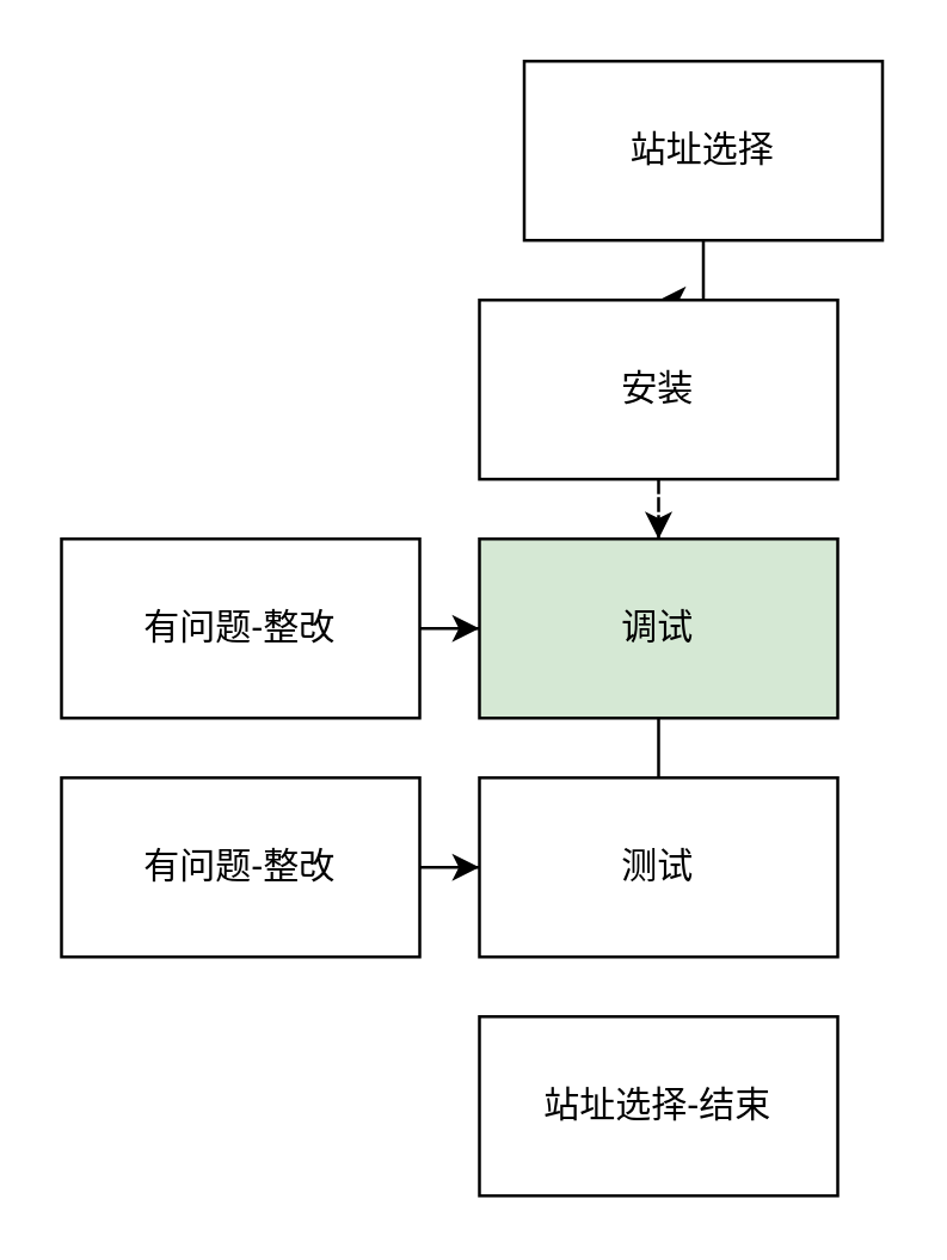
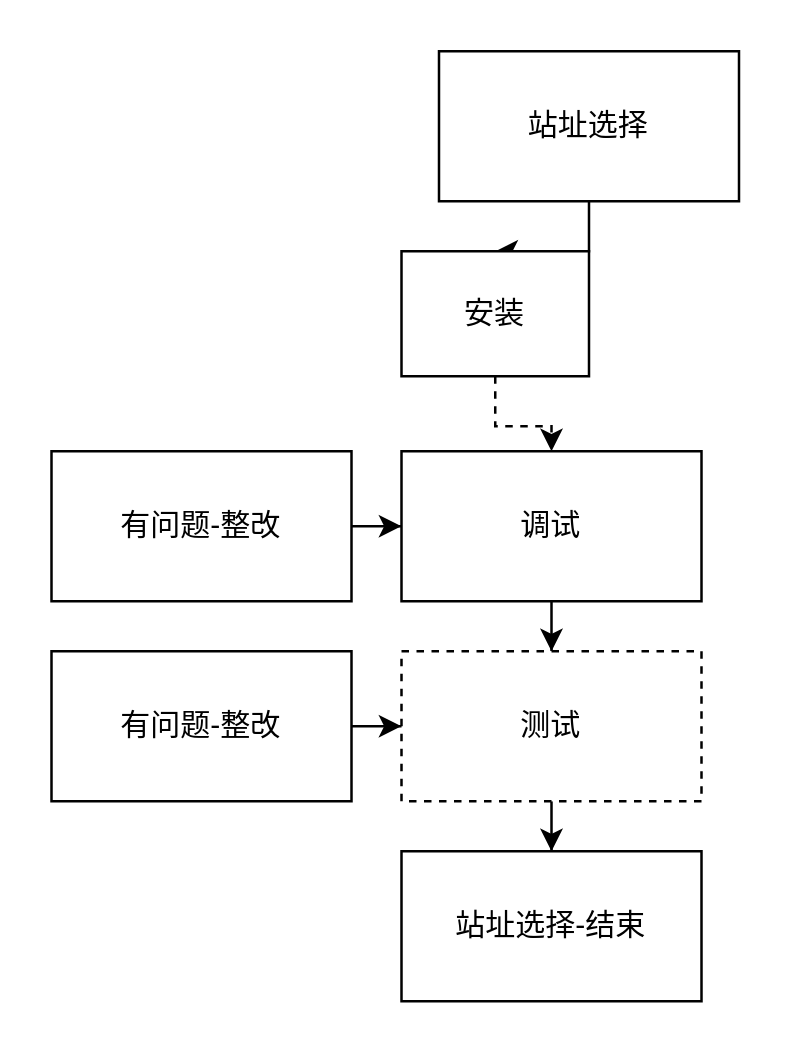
- <mxCell id="5" value="安装" style="rounded=0;html=1;whiteSpace=wrap;labelBorderColor=none;" vertex="1" parent="1"><mxGeometry x="160" y="100" width="120" height="60" as="geometry" /></mxCell>
+ <mxCell id="5" value="安装" style="rounded=0;html=1;whiteSpace=wrap;labelBorderColor=none;" vertex="1" parent="1"><mxGeometry x="160" y="100" width="75" height="50" as="geometry" /></mxCell>
- <mxCell id="7" value="调试" style="rounded=0;html=1;whiteSpace=wrap;labelBorderColor=none;fillColor=#d5e8d4;" vertex="1" parent="1"><mxGeometry x="160" y="180" width="120" height="60" as="geometry" /></mxCell>
+ <mxCell id="7" value="调试" style="rounded=0;html=1;whiteSpace=wrap;labelBorderColor=none;" vertex="1" parent="1"><mxGeometry x="160" y="180" width="120" height="60" as="geometry" /></mxCell>
- <mxCell id="6" value="" style="edgeStyle=orthogonalEdgeStyle;rounded=0;orthogonalLoop=1;jettySize=auto;entryX=0.5;entryY=0;entryDx=0;entryDy=0;fontFamily=Helvetica;fontSize=12;fontColor=default;html=1;labelBorderColor=none;endArrow=none;" edge="1" parent="1" source="7" target="9"><mxGeometry relative="1" as="geometry" /></mxCell>
+ <mxCell id="6" value="" style="edgeStyle=orthogonalEdgeStyle;rounded=0;orthogonalLoop=1;jettySize=auto;entryX=0.5;entryY=0;entryDx=0;entryDy=0;fontFamily=Helvetica;fontSize=12;fontColor=default;html=1;labelBorderColor=none;" edge="1" parent="1" source="7" target="9"><mxGeometry relative="1" as="geometry" /></mxCell>
- <mxCell id="9" value="测试" style="rounded=0;html=1;whiteSpace=wrap;labelBorderColor=none;" vertex="1" parent="1"><mxGeometry x="160" y="260" width="120" height="60" as="geometry" /></mxCell>
+ <mxCell id="9" value="测试" style="rounded=0;html=1;whiteSpace=wrap;labelBorderColor=none;dashed=1;" vertex="1" parent="1"><mxGeometry x="160" y="260" width="120" height="60" as="geometry" /></mxCell>
+ <mxCell id="8" value="" style="edgeStyle=orthogonalEdgeStyle;rounded=0;orthogonalLoop=1;jettySize=auto;entryX=0.5;entryY=0;entryDx=0;entryDy=0;fontFamily=Helvetica;fontSize=12;fontColor=default;html=1;labelBorderColor=none;" edge="1" parent="1" source="9" target="10"><mxGeometry relative="1" as="geometry" /></mxCell>
